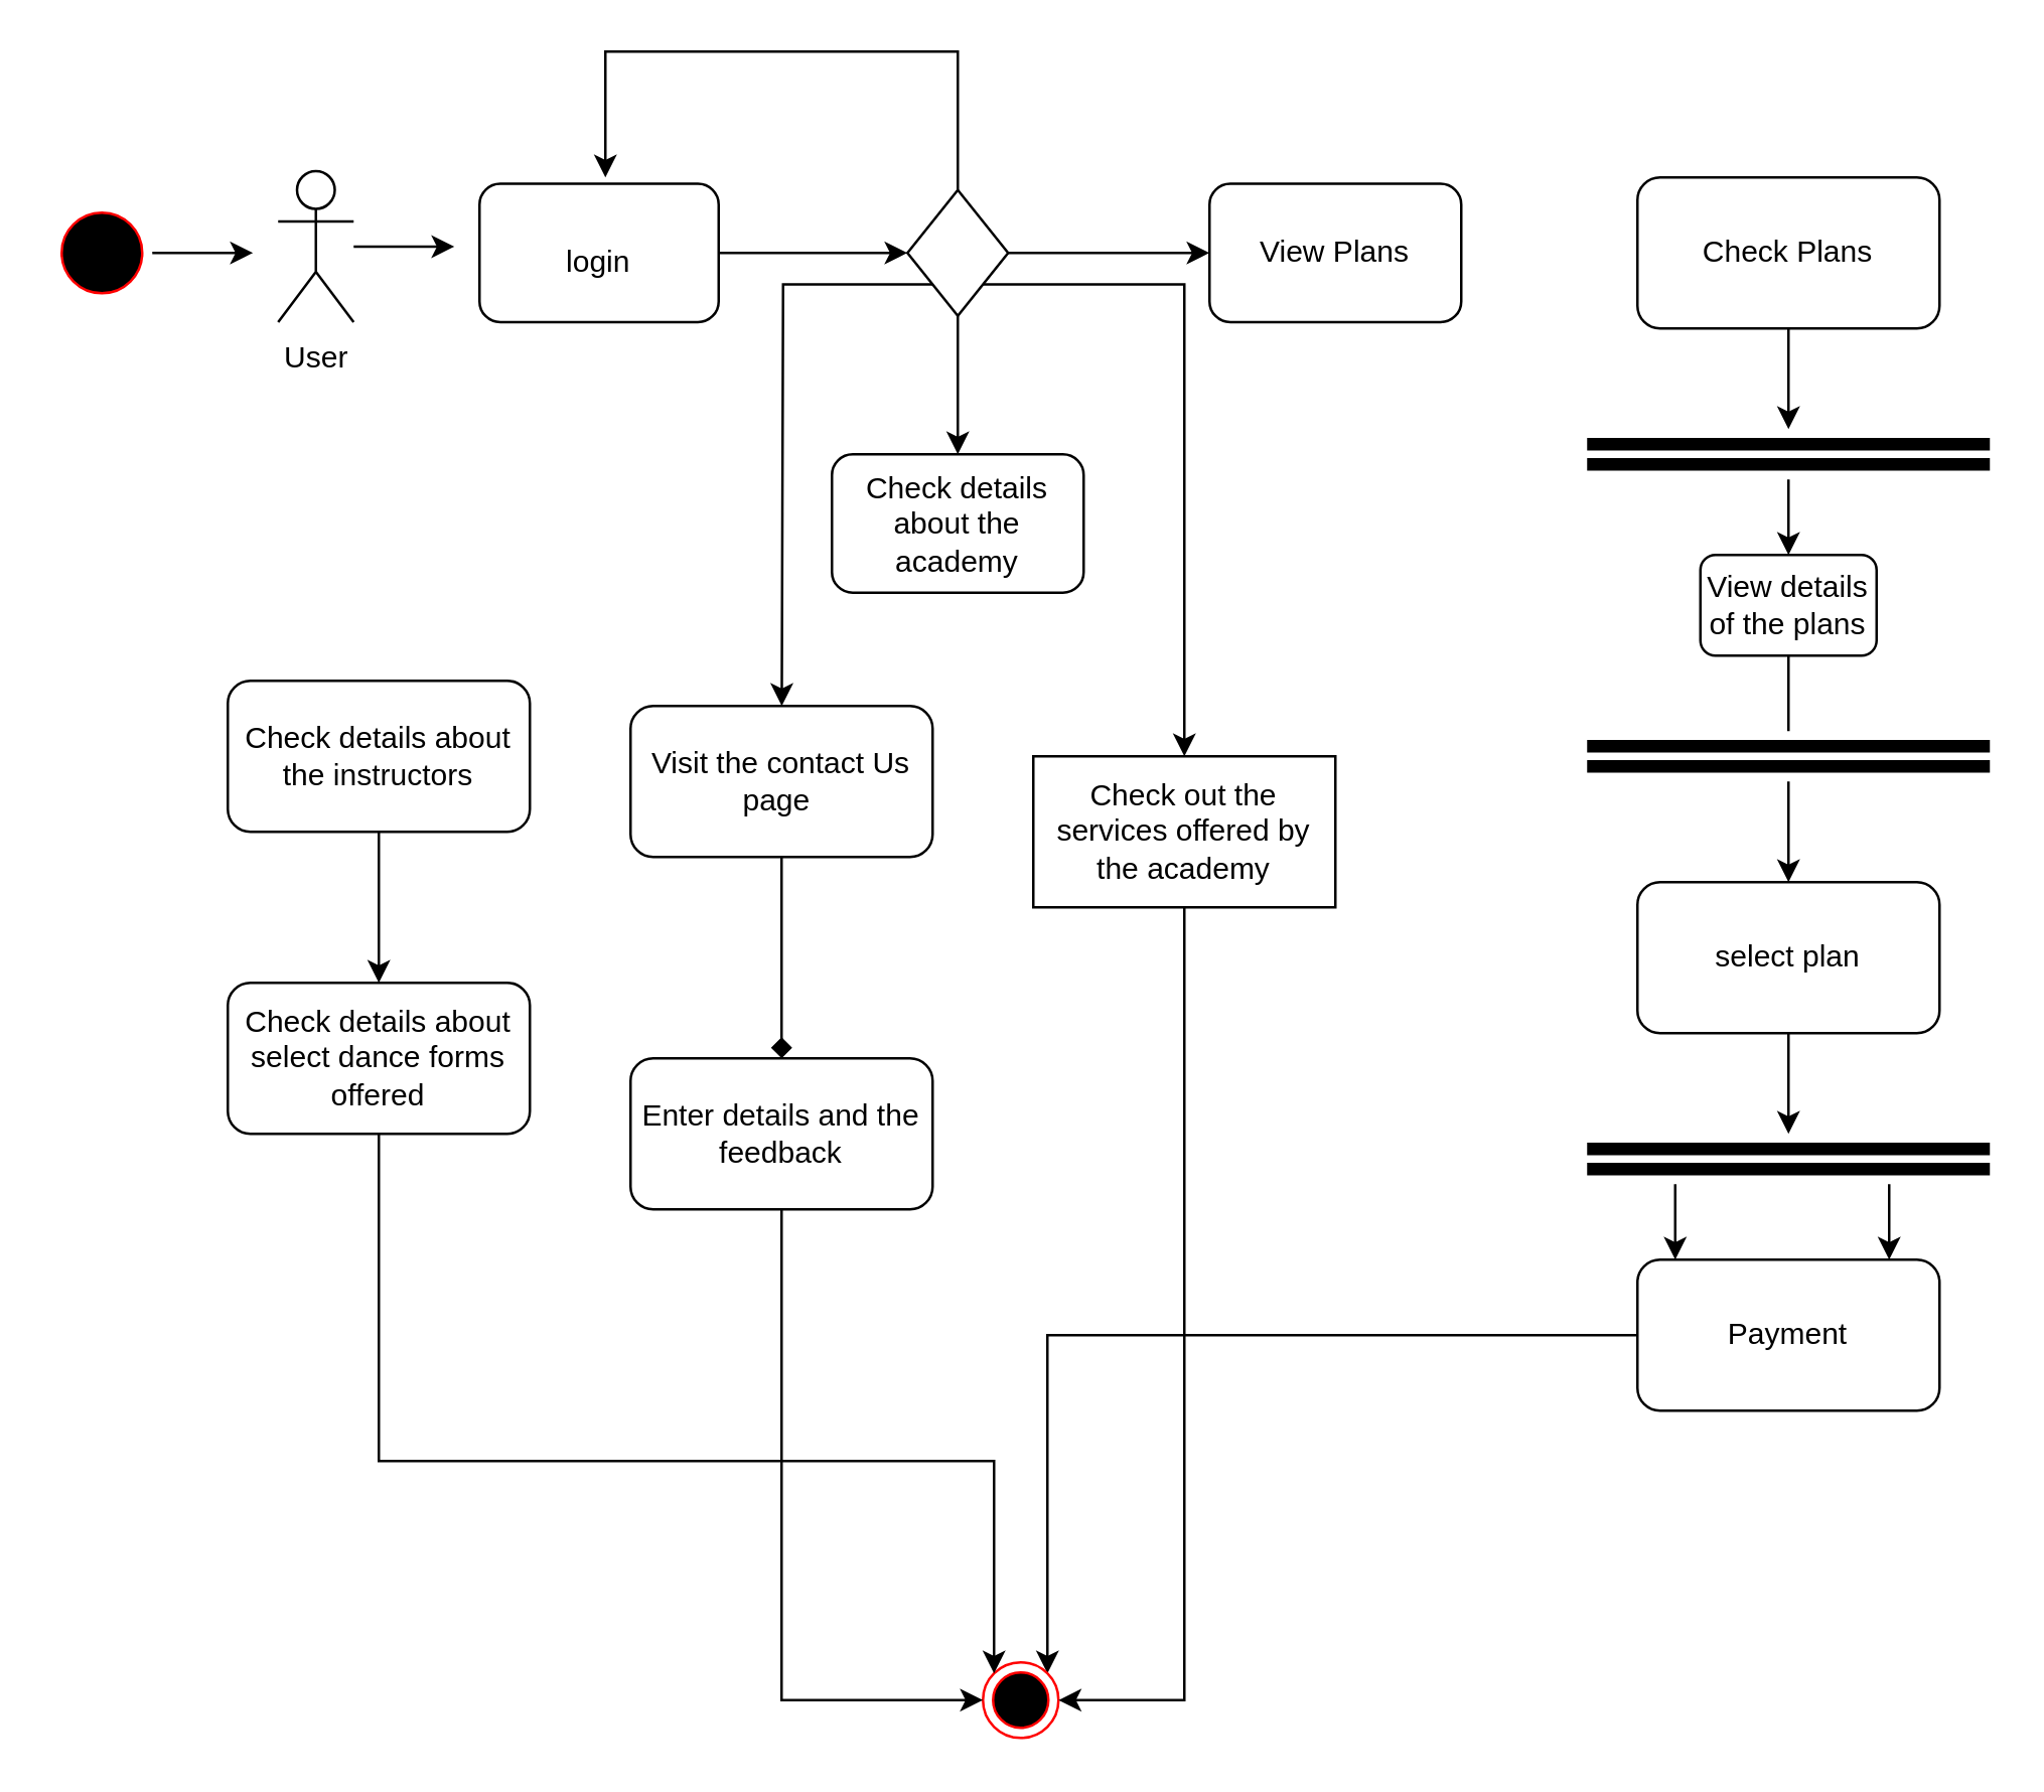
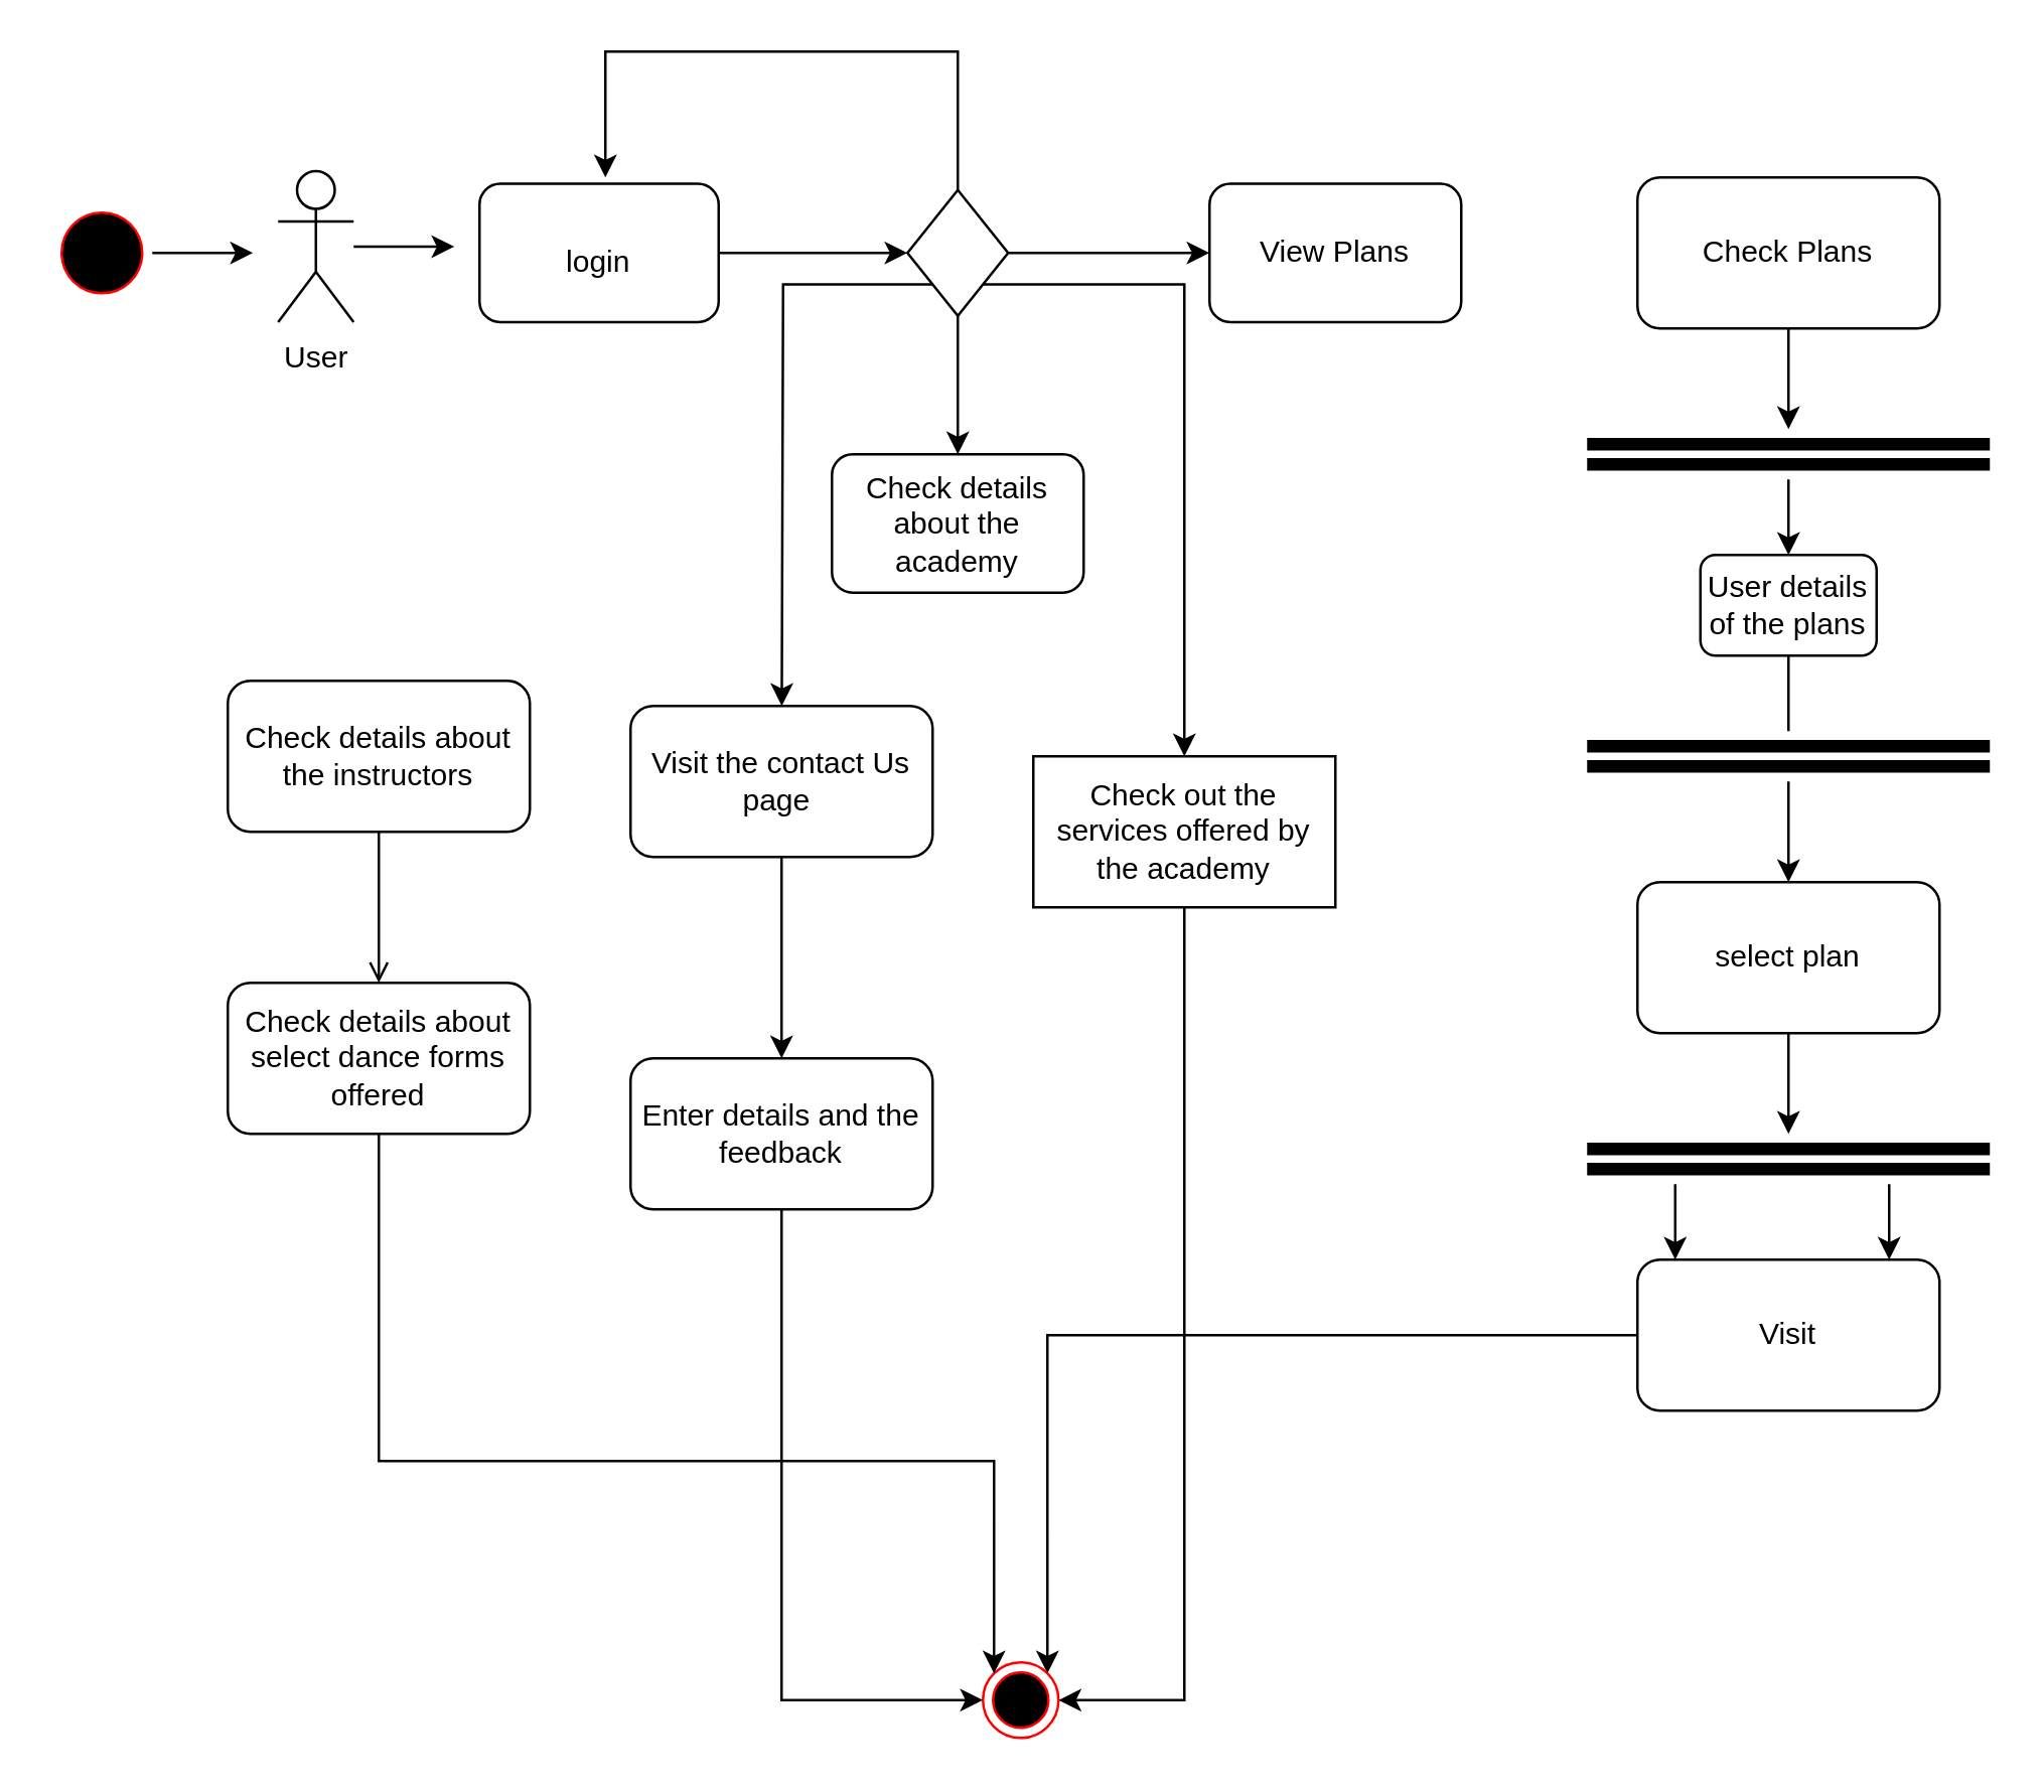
- <mxCell id="15" value="View details of the plans" style="rounded=1;whiteSpace=wrap;html=1;fontSize=12;strokeColor=default;fillColor=none;" parent="1" vertex="1"><mxGeometry x="675" y="220" width="70" height="40" as="geometry" /></mxCell>
+ <mxCell id="15" value="User details of the plans" style="rounded=1;whiteSpace=wrap;html=1;fontSize=12;strokeColor=default;fillColor=none;" parent="1" vertex="1"><mxGeometry x="675" y="220" width="70" height="40" as="geometry" /></mxCell>
- <mxCell id="38" style="edgeStyle=orthogonalEdgeStyle;rounded=0;orthogonalLoop=1;jettySize=auto;html=1;exitX=0.5;exitY=1;exitDx=0;exitDy=0;" edge="1" parent="1" source="39" target="41"><mxGeometry relative="1" as="geometry"><mxPoint x="150.333" y="380" as="targetPoint" /></mxGeometry></mxCell>
+ <mxCell id="38" style="edgeStyle=orthogonalEdgeStyle;rounded=0;orthogonalLoop=1;jettySize=auto;html=1;exitX=0.5;exitY=1;exitDx=0;exitDy=0;endArrow=open;" edge="1" parent="1" source="39" target="41"><mxGeometry relative="1" as="geometry"><mxPoint x="150.333" y="380" as="targetPoint" /></mxGeometry></mxCell>
- <mxCell id="32" style="edgeStyle=orthogonalEdgeStyle;rounded=0;orthogonalLoop=1;jettySize=auto;html=1;exitX=0.5;exitY=1;exitDx=0;exitDy=0;endArrow=diamond;" edge="1" parent="1" source="33" target="35"><mxGeometry relative="1" as="geometry"><mxPoint x="310.333" y="380" as="targetPoint" /></mxGeometry></mxCell>
+ <mxCell id="32" style="edgeStyle=orthogonalEdgeStyle;rounded=0;orthogonalLoop=1;jettySize=auto;html=1;exitX=0.5;exitY=1;exitDx=0;exitDy=0;" edge="1" parent="1" source="33" target="35"><mxGeometry relative="1" as="geometry"><mxPoint x="310.333" y="380" as="targetPoint" /></mxGeometry></mxCell>
- <mxCell id="21" value="Payment" style="whiteSpace=wrap;html=1;fillColor=none;rounded=1;" parent="1" vertex="1"><mxGeometry x="650" y="500" width="120" height="60" as="geometry" /></mxCell>
+ <mxCell id="21" value="Visit" style="whiteSpace=wrap;html=1;fillColor=none;rounded=1;" parent="1" vertex="1"><mxGeometry x="650" y="500" width="120" height="60" as="geometry" /></mxCell>
